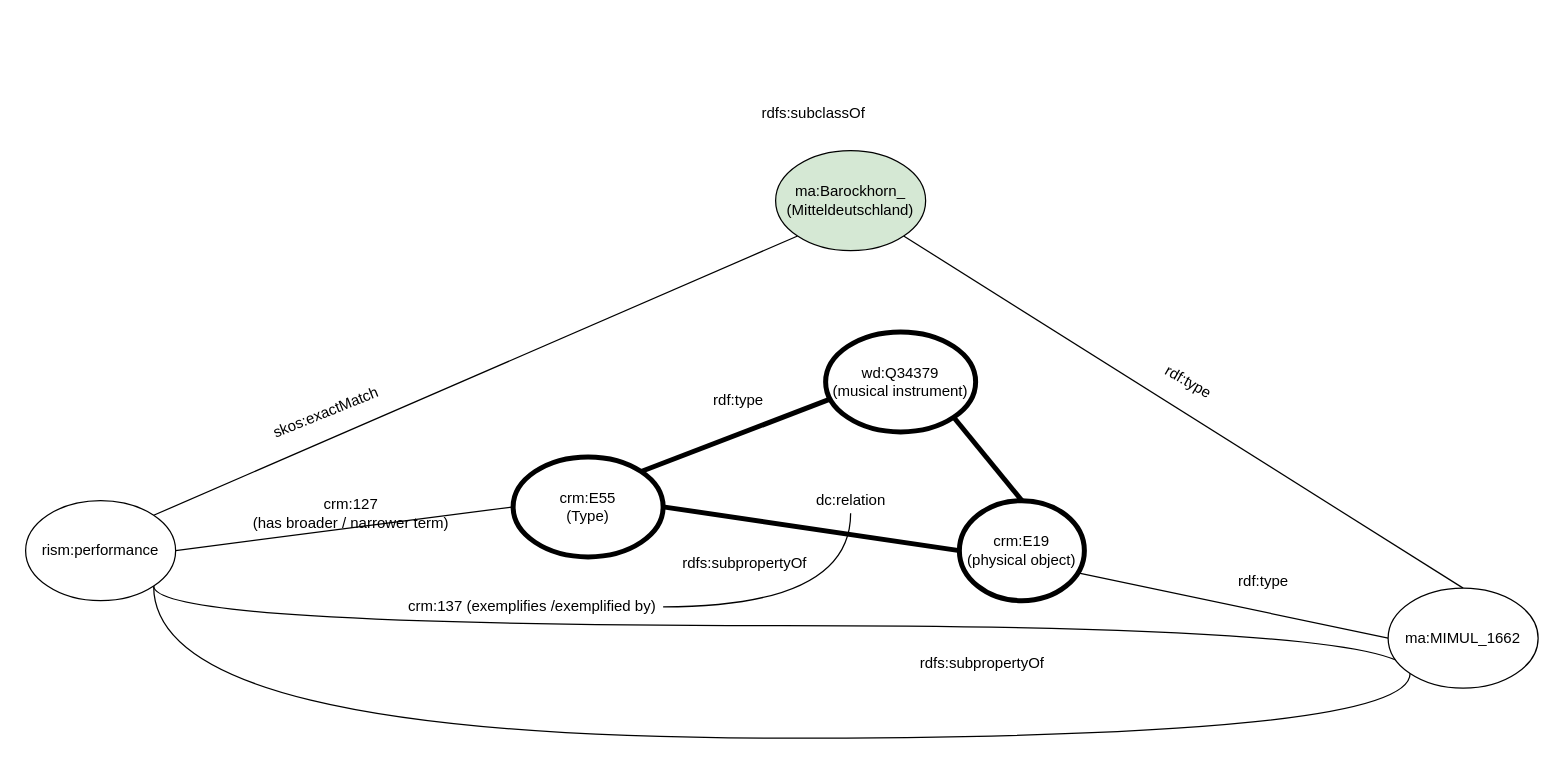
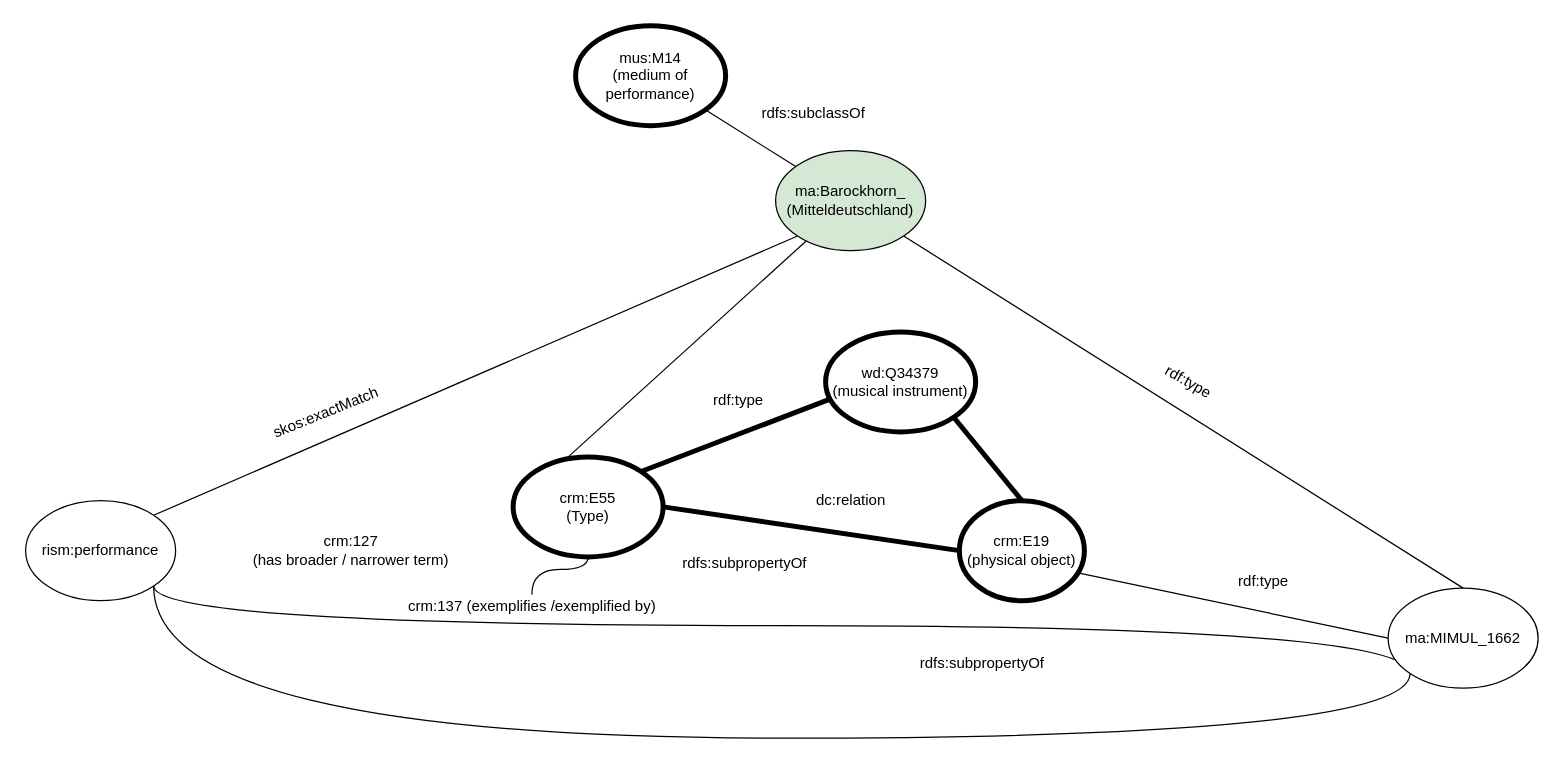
+ <mxCell id="9" value="mus:M14&lt;br&gt;(medium of performance)" style="ellipse;whiteSpace=wrap;html=1;strokeWidth=4;" parent="1" vertex="1"><mxGeometry x="460" y="20" width="120" height="80" as="geometry" /></mxCell>
+ <mxCell id="7" value="" style="edgeStyle=none;rounded=0;orthogonalLoop=1;jettySize=auto;html=1;endArrow=none;endFill=0;strokeWidth=1;" parent="1" source="8" target="9" edge="1"><mxGeometry relative="1" as="geometry" /></mxCell>
- <mxCell id="20" value="crm:127&lt;br&gt;(has broader / narrower term)" style="text;html=1;align=center;verticalAlign=middle;resizable=0;points=[];autosize=1;" parent="1" vertex="1"><mxGeometry x="195" y="395" width="170" height="30" as="geometry" /></mxCell>
+ <mxCell id="20" value="crm:127&lt;br&gt;(has broader / narrower term)" style="text;html=1;align=center;verticalAlign=middle;resizable=0;points=[];autosize=1;" parent="1" vertex="1"><mxGeometry x="195" y="425" width="170" height="30" as="geometry" /></mxCell>
- <mxCell id="14" style="rounded=0;orthogonalLoop=1;jettySize=auto;html=1;exitX=0;exitY=0.5;exitDx=0;exitDy=0;entryX=1;entryY=0.5;entryDx=0;entryDy=0;endArrow=none;endFill=0;strokeWidth=1;" parent="1" source="17" target="5" edge="1"><mxGeometry relative="1" as="geometry"><mxPoint x="220" y="440" as="sourcePoint" /></mxGeometry></mxCell>
+ <mxCell id="14" style="rounded=0;orthogonalLoop=1;jettySize=auto;html=1;exitX=0;exitY=0.5;exitDx=0;exitDy=0;endArrow=none;endFill=0;strokeWidth=1;" parent="1" source="17" target="8" edge="1"><mxGeometry relative="1" as="geometry"><mxPoint x="220" y="440" as="sourcePoint" /></mxGeometry></mxCell>
- <mxCell id="18" style="edgeStyle=orthogonalEdgeStyle;curved=1;rounded=0;orthogonalLoop=1;jettySize=auto;html=1;endArrow=none;endFill=0;strokeWidth=1;" parent="1" source="19" target="22" edge="1"><mxGeometry relative="1" as="geometry"><mxPoint x="680" y="411" as="targetPoint" /></mxGeometry></mxCell>
+ <mxCell id="18" style="edgeStyle=orthogonalEdgeStyle;curved=1;rounded=0;orthogonalLoop=1;jettySize=auto;html=1;endArrow=none;endFill=0;strokeWidth=1;" parent="1" source="19" target="17" edge="1"><mxGeometry relative="1" as="geometry"><mxPoint x="680" y="411" as="targetPoint" /></mxGeometry></mxCell>
